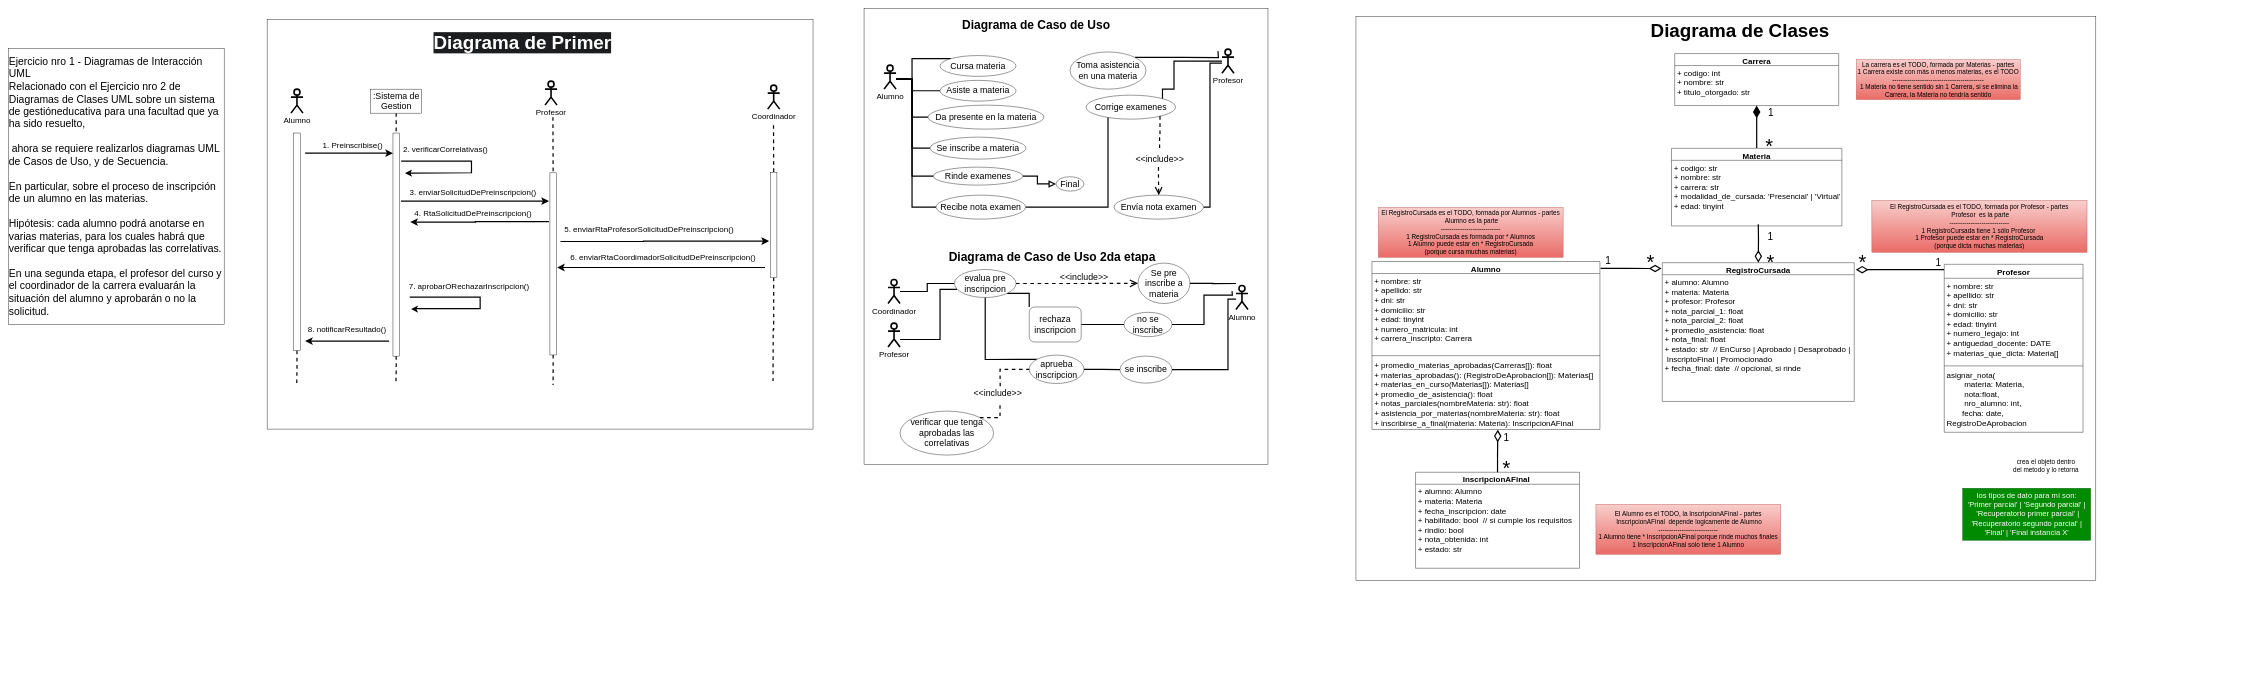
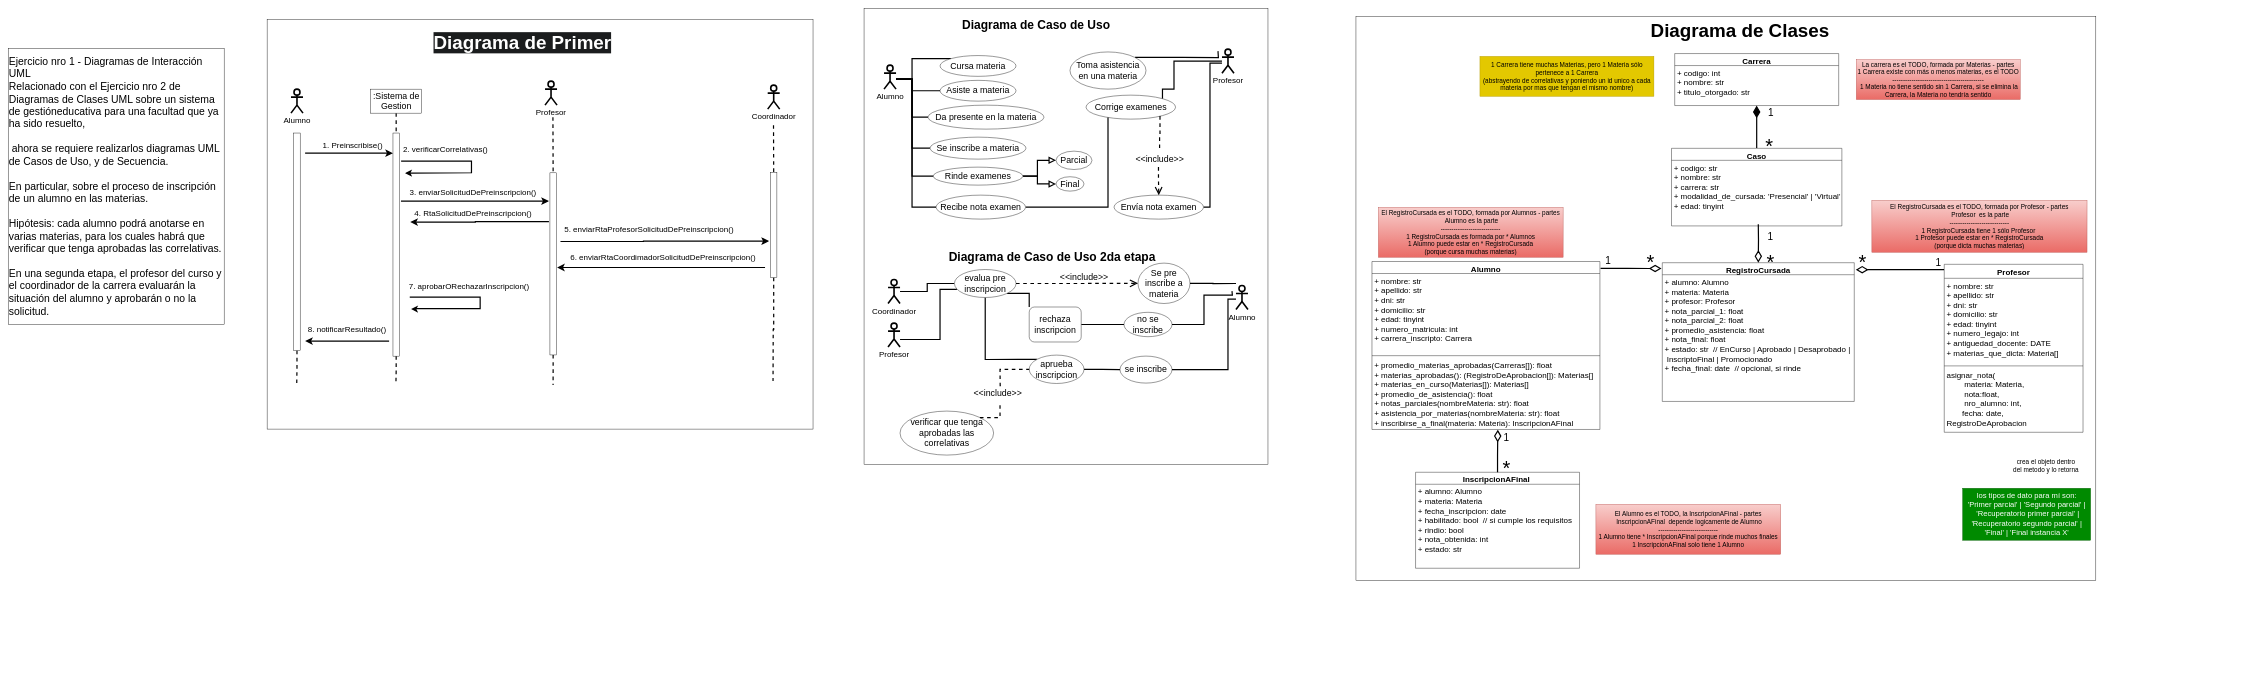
+ <mxCell id="8" value="1 Carrera tiene muchas Materias, pero 1 Materia sólo pertenece a 1 Carrera&lt;br&gt;(abstrayendo de correlativas y poniendo un id unico a cada materia por mas que tengan el mismo nombre)" style="text;html=1;strokeColor=#B09500;fillColor=#e3c800;align=center;verticalAlign=middle;whiteSpace=wrap;overflow=hidden;fontSize=16;fontColor=#000000;" parent="4" vertex="1"><mxGeometry x="-1460" y="-1110" width="435" height="100" as="geometry" /></mxCell>
- <mxCell id="35" value="Materia" style="swimlane;fontStyle=1;align=center;verticalAlign=top;childLayout=stackLayout;horizontal=1;startSize=30;horizontalStack=0;resizeParent=1;resizeLast=0;collapsible=1;marginBottom=0;rounded=0;shadow=0;strokeWidth=1;fontSize=20;" parent="12" vertex="1"><mxGeometry x="749" y="237" width="426" height="194" as="geometry"><mxRectangle x="230" y="140" width="160" height="26" as="alternateBounds" /></mxGeometry></mxCell>
+ <mxCell id="35" value="Caso" style="swimlane;fontStyle=1;align=center;verticalAlign=top;childLayout=stackLayout;horizontal=1;startSize=30;horizontalStack=0;resizeParent=1;resizeLast=0;collapsible=1;marginBottom=0;rounded=0;shadow=0;strokeWidth=1;fontSize=20;" parent="12" vertex="1"><mxGeometry x="749" y="237" width="426" height="194" as="geometry"><mxRectangle x="230" y="140" width="160" height="26" as="alternateBounds" /></mxGeometry></mxCell>
+ <mxCell id="106" value="Parcial" style="ellipse;whiteSpace=wrap;html=1;fontSize=22;" parent="53" vertex="1"><mxGeometry x="470" y="347" width="90" height="46" as="geometry" /></mxCell>
+ <mxCell id="70" style="edgeStyle=orthogonalEdgeStyle;rounded=0;orthogonalLoop=1;jettySize=auto;html=1;exitX=1;exitY=0.5;exitDx=0;exitDy=0;entryX=0;entryY=0.5;entryDx=0;entryDy=0;strokeWidth=3;endArrow=block;endFill=0;endSize=11;" parent="53" source="72" target="106" edge="1"><mxGeometry relative="1" as="geometry" /></mxCell>
